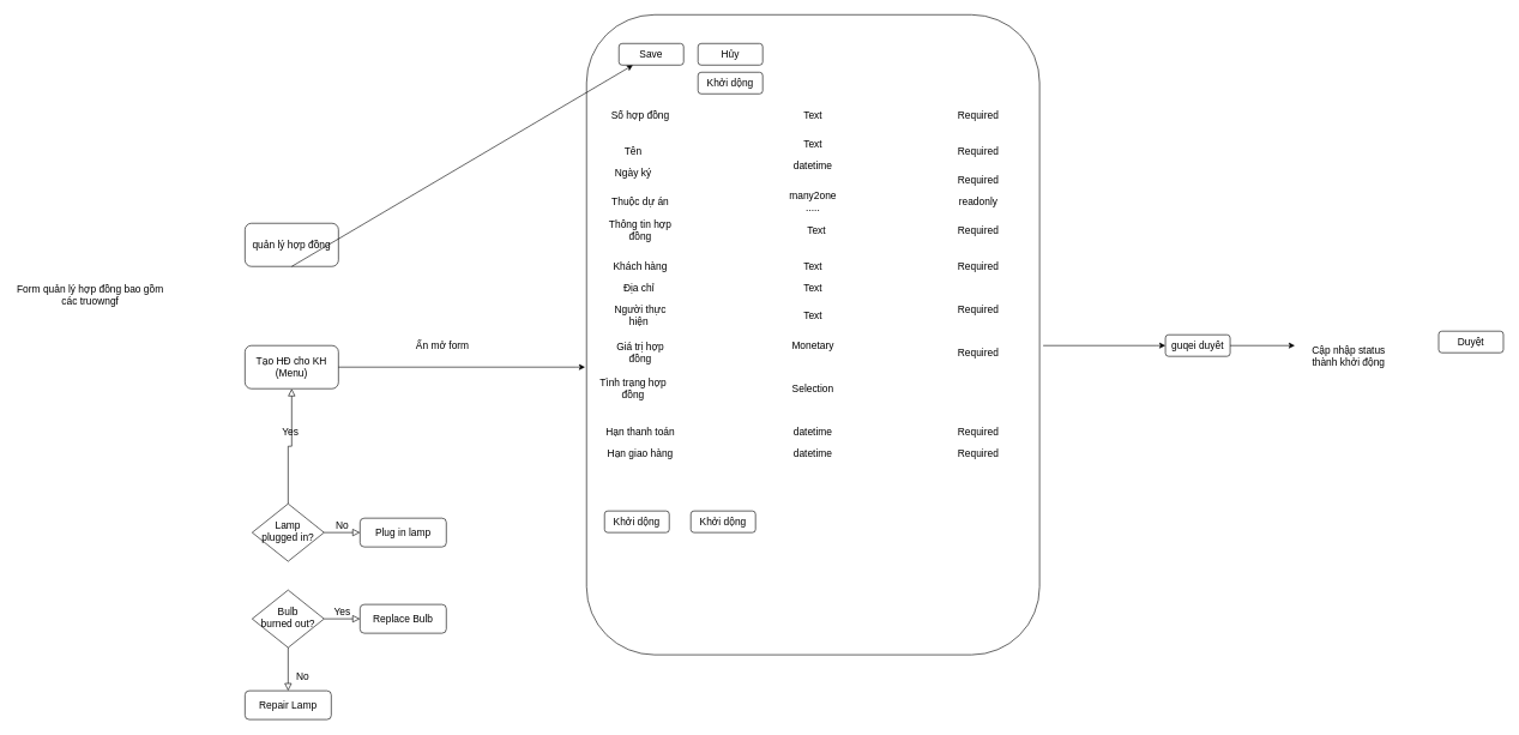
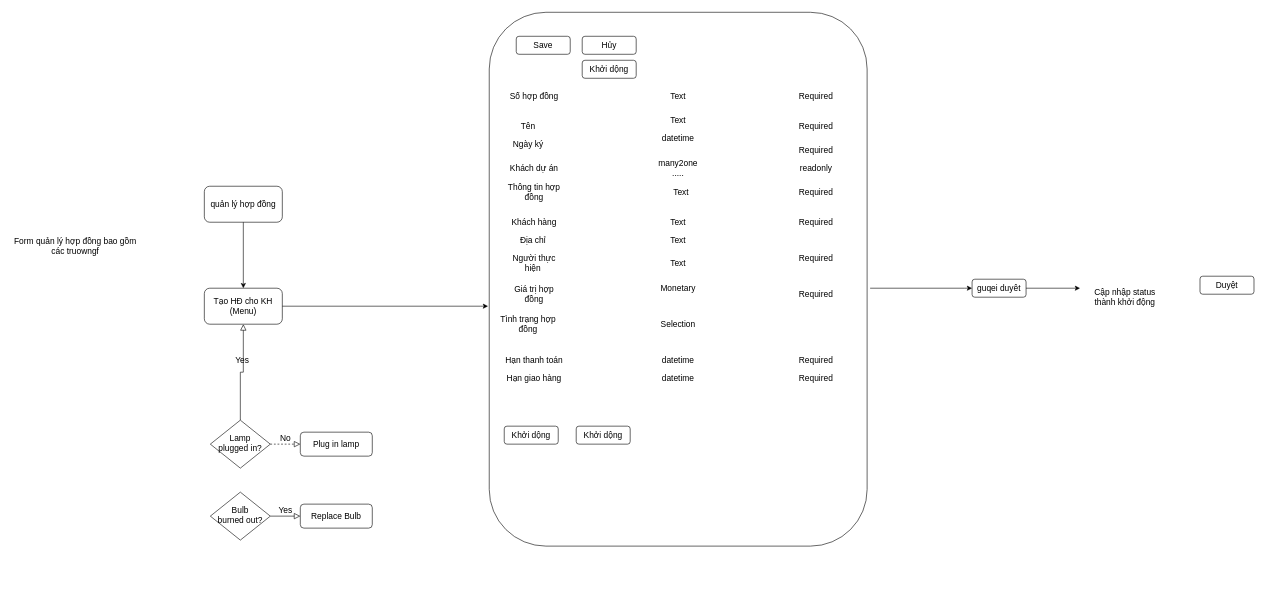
- <mxCell id="16" value="" style="endArrow=classic;html=1;fontSize=14;exitX=0.5;exitY=1;exitDx=0;exitDy=0;" edge="1" parent="1" source="2" target="51"><mxGeometry width="50" height="50" relative="1" as="geometry"><mxPoint x="570" y="470" as="sourcePoint" /><mxPoint x="620" y="420" as="targetPoint" /></mxGeometry></mxCell>
+ <mxCell id="16" value="" style="endArrow=classic;html=1;fontSize=14;exitX=0.5;exitY=1;exitDx=0;exitDy=0;entryX=0.5;entryY=0;entryDx=0;entryDy=0;" edge="1" parent="1" source="2" target="13"><mxGeometry width="50" height="50" relative="1" as="geometry"><mxPoint x="570" y="470" as="sourcePoint" /><mxPoint x="620" y="420" as="targetPoint" /></mxGeometry></mxCell>
- <mxCell id="27" value="Thuộc dự án" style="text;html=1;strokeColor=none;fillColor=none;align=center;verticalAlign=middle;whiteSpace=wrap;rounded=0;fontSize=14;" vertex="1" parent="1"><mxGeometry x="840" y="250" width="100" height="60" as="geometry" /></mxCell>
+ <mxCell id="27" value="Khách dự án" style="text;html=1;strokeColor=none;fillColor=none;align=center;verticalAlign=middle;whiteSpace=wrap;rounded=0;fontSize=14;" vertex="1" parent="1"><mxGeometry x="840" y="250" width="100" height="60" as="geometry" /></mxCell>
- <mxCell id="15" value="Ấn mở form" style="text;html=1;strokeColor=none;fillColor=none;align=center;verticalAlign=middle;whiteSpace=wrap;rounded=0;fontSize=14;" vertex="1" parent="1"><mxGeometry x="510" y="450" width="210" height="60" as="geometry" /></mxCell>
- <mxCell id="4" value="No" style="edgeStyle=orthogonalEdgeStyle;rounded=0;html=1;jettySize=auto;orthogonalLoop=1;fontSize=14;endArrow=block;endFill=0;endSize=8;strokeWidth=1;shadow=0;labelBackgroundColor=none;" parent="1" source="5" target="6" edge="1"><mxGeometry y="10" relative="1" as="geometry"><mxPoint as="offset" /></mxGeometry></mxCell>
+ <mxCell id="4" value="No" style="edgeStyle=orthogonalEdgeStyle;rounded=0;html=1;jettySize=auto;orthogonalLoop=1;fontSize=14;endArrow=block;endFill=0;endSize=8;strokeWidth=1;shadow=0;labelBackgroundColor=none;dashed=1;" parent="1" source="5" target="6" edge="1"><mxGeometry y="10" relative="1" as="geometry"><mxPoint as="offset" /></mxGeometry></mxCell>
- <mxCell id="7" value="No" style="rounded=0;html=1;jettySize=auto;orthogonalLoop=1;fontSize=14;endArrow=block;endFill=0;endSize=8;strokeWidth=1;shadow=0;labelBackgroundColor=none;edgeStyle=orthogonalEdgeStyle;" parent="1" source="9" target="10" edge="1"><mxGeometry x="0.333" y="20" relative="1" as="geometry"><mxPoint as="offset" /></mxGeometry></mxCell>
- <mxCell id="10" value="Repair Lamp" style="rounded=1;whiteSpace=wrap;html=1;fontSize=14;glass=0;strokeWidth=1;shadow=0;" parent="1" vertex="1"><mxGeometry x="340" y="960" width="120" height="40" as="geometry" /></mxCell>
